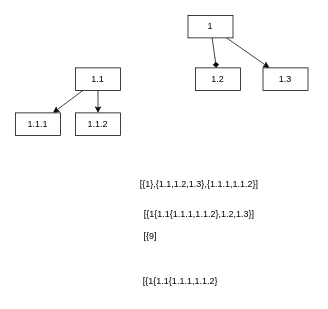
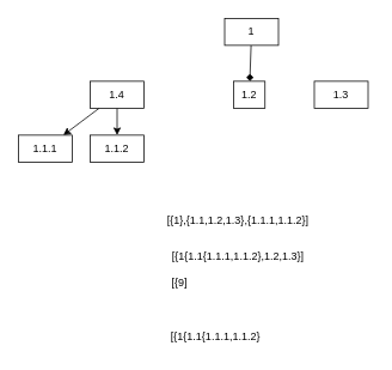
- <mxCell id="3" style="edgeStyle=none;html=1;" edge="1" parent="1" source="4" target="9"><mxGeometry relative="1" as="geometry" /></mxCell>
- <mxCell id="7" value="1.1" style="rounded=0;whiteSpace=wrap;html=1;" vertex="1" parent="1"><mxGeometry x="100" y="90" width="60" height="30" as="geometry" /></mxCell>
+ <mxCell id="7" value="1.4" style="rounded=0;whiteSpace=wrap;html=1;" vertex="1" parent="1"><mxGeometry x="100" y="90" width="60" height="30" as="geometry" /></mxCell>
- <mxCell id="8" value="1.2" style="rounded=0;whiteSpace=wrap;html=1;" vertex="1" parent="1"><mxGeometry x="260" y="90" width="60" height="30" as="geometry" /></mxCell>
+ <mxCell id="8" value="1.2" style="rounded=0;whiteSpace=wrap;html=1;" vertex="1" parent="1"><mxGeometry x="260" y="90" width="35" height="30" as="geometry" /></mxCell>
